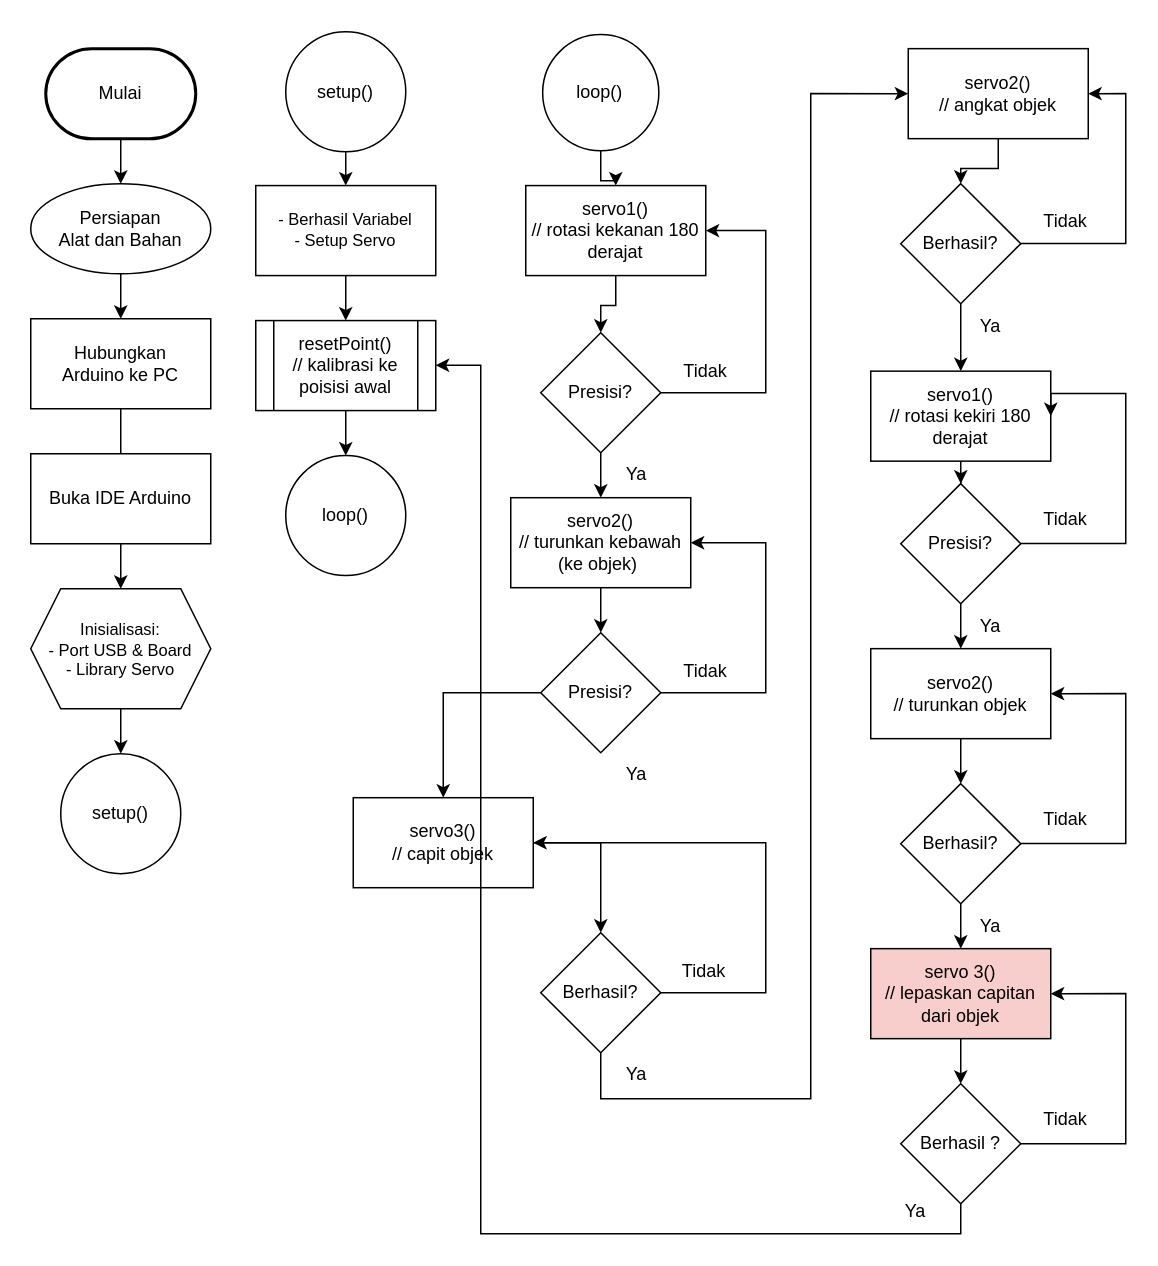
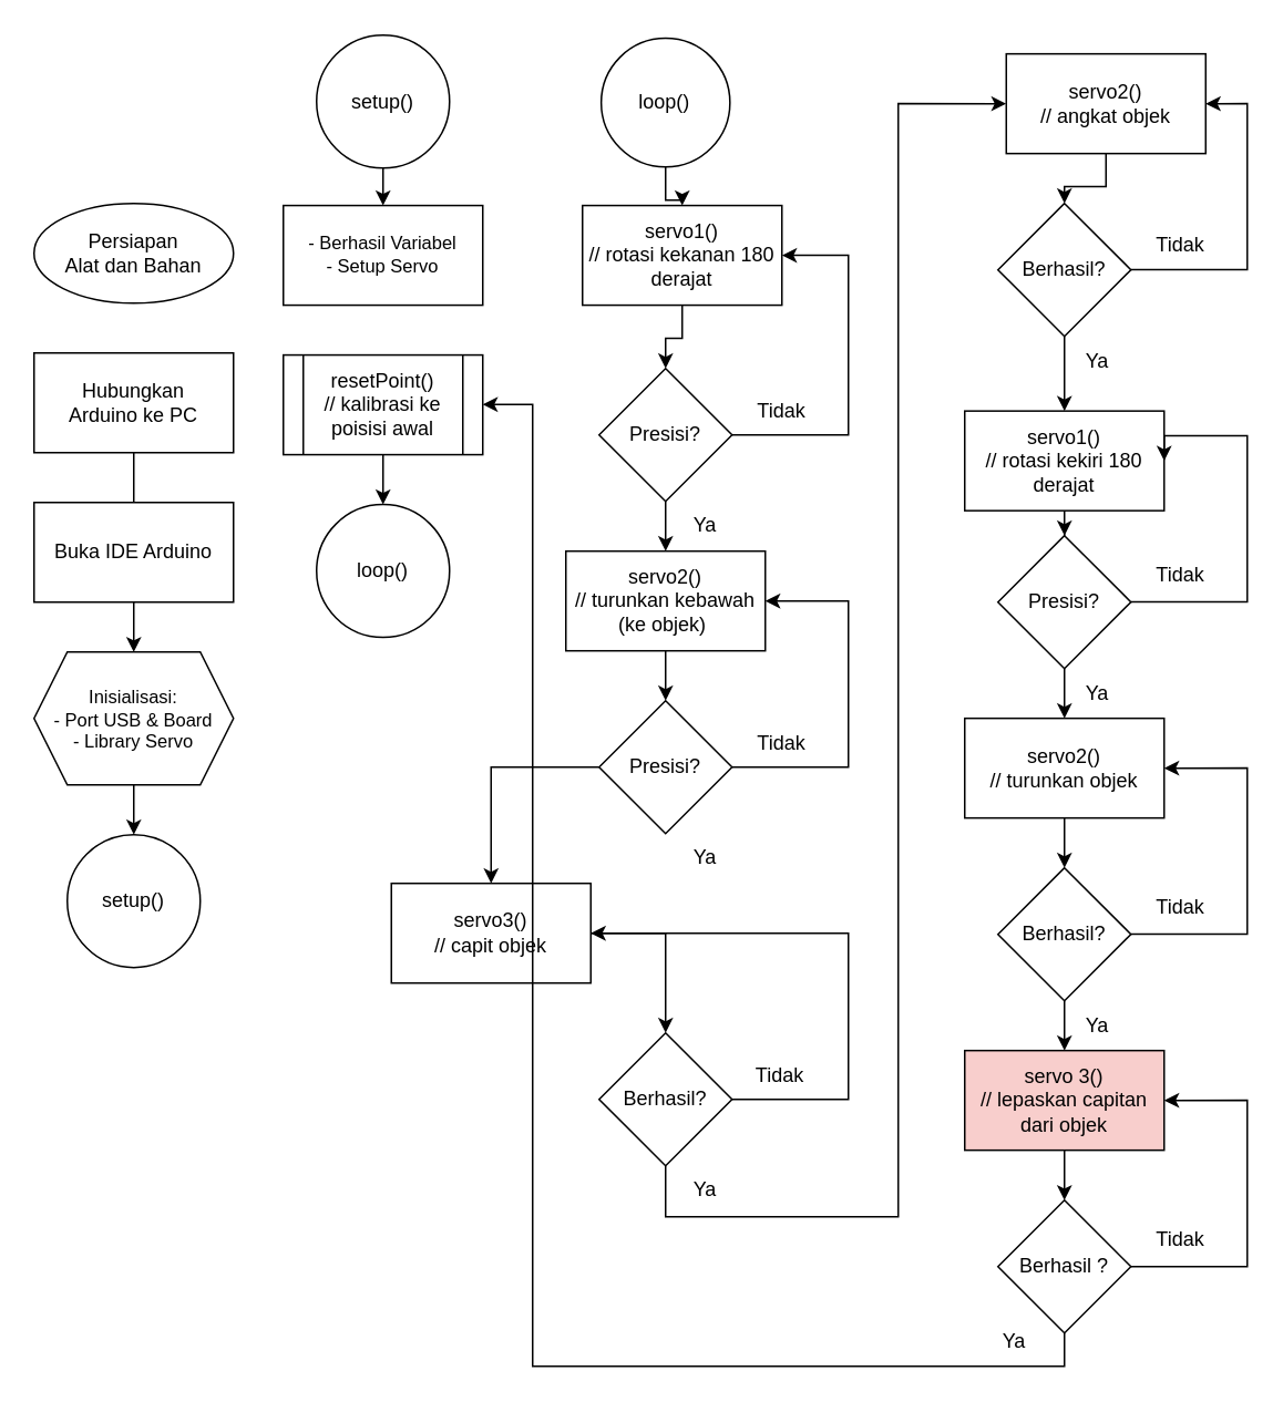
- <mxCell id="3" value="Mulai" style="strokeWidth=2;html=1;shape=mxgraph.flowchart.terminator;whiteSpace=wrap;" vertex="1" parent="1"><mxGeometry x="30" y="32" width="100" height="60" as="geometry" /></mxCell>
- <mxCell id="2" style="edgeStyle=orthogonalEdgeStyle;rounded=0;orthogonalLoop=1;jettySize=auto;html=1;entryX=0.5;entryY=0;entryDx=0;entryDy=0;" edge="1" parent="1" source="3" target="5"><mxGeometry relative="1" as="geometry" /></mxCell>
- <mxCell id="4" style="edgeStyle=orthogonalEdgeStyle;rounded=0;orthogonalLoop=1;jettySize=auto;html=1;entryX=0.5;entryY=0;entryDx=0;entryDy=0;" edge="1" parent="1" source="5" target="7"><mxGeometry relative="1" as="geometry" /></mxCell>
- <mxCell id="52" style="edgeStyle=orthogonalEdgeStyle;rounded=0;orthogonalLoop=1;jettySize=auto;html=1;entryX=0.5;entryY=0;entryDx=0;entryDy=0;" edge="1" parent="1" source="53" target="48"><mxGeometry relative="1" as="geometry" /></mxCell>
